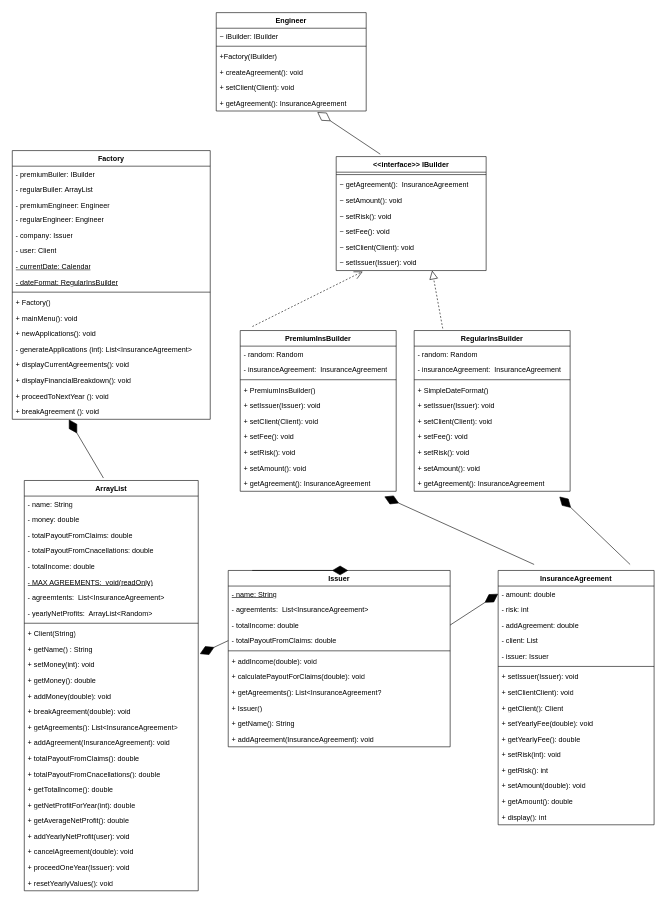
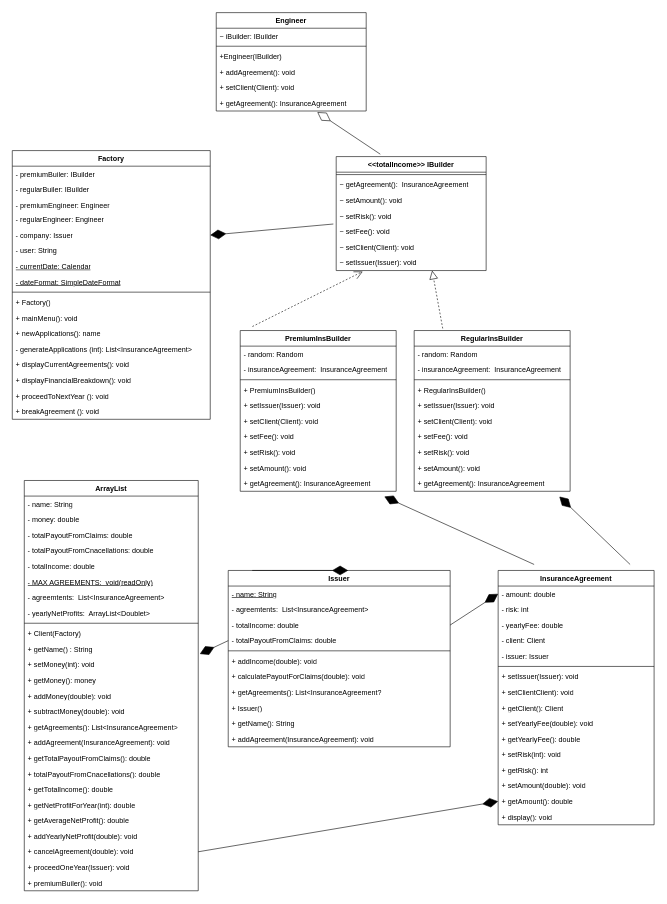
- <mxCell id="85" value="+Factory(IBuilder)" style="text;strokeColor=none;fillColor=none;align=left;verticalAlign=top;spacingLeft=4;spacingRight=4;overflow=hidden;rotatable=0;points=[[0,0.5],[1,0.5]];portConstraint=eastwest;whiteSpace=wrap;html=1;" vertex="1" parent="82"><mxGeometry y="60" width="250" height="26" as="geometry" /></mxCell>
+ <mxCell id="85" value="+Engineer(IBuilder)" style="text;strokeColor=none;fillColor=none;align=left;verticalAlign=top;spacingLeft=4;spacingRight=4;overflow=hidden;rotatable=0;points=[[0,0.5],[1,0.5]];portConstraint=eastwest;whiteSpace=wrap;html=1;" vertex="1" parent="82"><mxGeometry y="60" width="250" height="26" as="geometry" /></mxCell>
- <mxCell id="86" value="+ createAgreement(): void" style="text;strokeColor=none;fillColor=none;align=left;verticalAlign=top;spacingLeft=4;spacingRight=4;overflow=hidden;rotatable=0;points=[[0,0.5],[1,0.5]];portConstraint=eastwest;whiteSpace=wrap;html=1;" vertex="1" parent="82"><mxGeometry y="86" width="250" height="26" as="geometry" /></mxCell>
+ <mxCell id="86" value="+ addAgreement(): void" style="text;strokeColor=none;fillColor=none;align=left;verticalAlign=top;spacingLeft=4;spacingRight=4;overflow=hidden;rotatable=0;points=[[0,0.5],[1,0.5]];portConstraint=eastwest;whiteSpace=wrap;html=1;" vertex="1" parent="82"><mxGeometry y="86" width="250" height="26" as="geometry" /></mxCell>
- <mxCell id="47" value="&amp;lt;&amp;lt;interface&amp;gt;&amp;gt; IBuilder" style="swimlane;fontStyle=1;align=center;verticalAlign=top;childLayout=stackLayout;horizontal=1;startSize=26;horizontalStack=0;resizeParent=1;resizeParentMax=0;resizeLast=0;collapsible=1;marginBottom=0;whiteSpace=wrap;html=1;" vertex="1" parent="1"><mxGeometry x="560" y="260" width="250" height="190" as="geometry" /></mxCell>
+ <mxCell id="47" value="&amp;lt;&amp;lt;totalIncome&amp;gt;&amp;gt; IBuilder" style="swimlane;fontStyle=1;align=center;verticalAlign=top;childLayout=stackLayout;horizontal=1;startSize=26;horizontalStack=0;resizeParent=1;resizeParentMax=0;resizeLast=0;collapsible=1;marginBottom=0;whiteSpace=wrap;html=1;" vertex="1" parent="1"><mxGeometry x="560" y="260" width="250" height="190" as="geometry" /></mxCell>
- <mxCell id="4" value="- regularBuiler: ArrayList" style="text;strokeColor=none;fillColor=none;align=left;verticalAlign=top;spacingLeft=4;spacingRight=4;overflow=hidden;rotatable=0;points=[[0,0.5],[1,0.5]];portConstraint=eastwest;whiteSpace=wrap;html=1;" vertex="1" parent="2"><mxGeometry y="52" width="330" height="26" as="geometry" /></mxCell>
+ <mxCell id="4" value="- regularBuiler: IBuilder" style="text;strokeColor=none;fillColor=none;align=left;verticalAlign=top;spacingLeft=4;spacingRight=4;overflow=hidden;rotatable=0;points=[[0,0.5],[1,0.5]];portConstraint=eastwest;whiteSpace=wrap;html=1;" vertex="1" parent="2"><mxGeometry y="52" width="330" height="26" as="geometry" /></mxCell>
+ <mxCell id="56" value="" style="endArrow=diamondThin;endFill=1;endSize=24;html=1;rounded=0;entryX=1;entryY=0.5;entryDx=0;entryDy=0;exitX=-0.019;exitY=1.016;exitDx=0;exitDy=0;exitPerimeter=0;" edge="1" parent="1" source="51" target="7"><mxGeometry width="160" relative="1" as="geometry"><mxPoint x="430" y="530" as="sourcePoint" /><mxPoint x="590" y="530" as="targetPoint" /></mxGeometry></mxCell>
- <mxCell id="8" value="- user: Client" style="text;strokeColor=none;fillColor=none;align=left;verticalAlign=top;spacingLeft=4;spacingRight=4;overflow=hidden;rotatable=0;points=[[0,0.5],[1,0.5]];portConstraint=eastwest;whiteSpace=wrap;html=1;" vertex="1" parent="2"><mxGeometry y="154" width="330" height="26" as="geometry" /></mxCell>
+ <mxCell id="8" value="- user: String" style="text;strokeColor=none;fillColor=none;align=left;verticalAlign=top;spacingLeft=4;spacingRight=4;overflow=hidden;rotatable=0;points=[[0,0.5],[1,0.5]];portConstraint=eastwest;whiteSpace=wrap;html=1;" vertex="1" parent="2"><mxGeometry y="154" width="330" height="26" as="geometry" /></mxCell>
- <mxCell id="10" value="&lt;u&gt;- dateFormat: RegularInsBuilder&lt;/u&gt;" style="text;strokeColor=none;fillColor=none;align=left;verticalAlign=top;spacingLeft=4;spacingRight=4;overflow=hidden;rotatable=0;points=[[0,0.5],[1,0.5]];portConstraint=eastwest;whiteSpace=wrap;html=1;" vertex="1" parent="2"><mxGeometry y="206" width="330" height="26" as="geometry" /></mxCell>
+ <mxCell id="10" value="&lt;u&gt;- dateFormat: SimpleDateFormat&lt;/u&gt;" style="text;strokeColor=none;fillColor=none;align=left;verticalAlign=top;spacingLeft=4;spacingRight=4;overflow=hidden;rotatable=0;points=[[0,0.5],[1,0.5]];portConstraint=eastwest;whiteSpace=wrap;html=1;" vertex="1" parent="2"><mxGeometry y="206" width="330" height="26" as="geometry" /></mxCell>
- <mxCell id="14" value="+ newApplications(): void" style="text;strokeColor=none;fillColor=none;align=left;verticalAlign=top;spacingLeft=4;spacingRight=4;overflow=hidden;rotatable=0;points=[[0,0.5],[1,0.5]];portConstraint=eastwest;whiteSpace=wrap;html=1;" vertex="1" parent="2"><mxGeometry y="292" width="330" height="26" as="geometry" /></mxCell>
+ <mxCell id="14" value="+ newApplications(): name" style="text;strokeColor=none;fillColor=none;align=left;verticalAlign=top;spacingLeft=4;spacingRight=4;overflow=hidden;rotatable=0;points=[[0,0.5],[1,0.5]];portConstraint=eastwest;whiteSpace=wrap;html=1;" vertex="1" parent="2"><mxGeometry y="292" width="330" height="26" as="geometry" /></mxCell>
- <mxCell id="74" value="+ SimpleDateFormat()" style="text;strokeColor=none;fillColor=none;align=left;verticalAlign=top;spacingLeft=4;spacingRight=4;overflow=hidden;rotatable=0;points=[[0,0.5],[1,0.5]];portConstraint=eastwest;whiteSpace=wrap;html=1;" vertex="1" parent="70"><mxGeometry y="86" width="260" height="26" as="geometry" /></mxCell>
+ <mxCell id="74" value="+ RegularInsBuilder()" style="text;strokeColor=none;fillColor=none;align=left;verticalAlign=top;spacingLeft=4;spacingRight=4;overflow=hidden;rotatable=0;points=[[0,0.5],[1,0.5]];portConstraint=eastwest;whiteSpace=wrap;html=1;" vertex="1" parent="70"><mxGeometry y="86" width="260" height="26" as="geometry" /></mxCell>
- <mxCell id="55" value="" style="endArrow=diamondThin;endFill=1;endSize=24;html=1;rounded=0;entryX=0.286;entryY=1.01;entryDx=0;entryDy=0;entryPerimeter=0;exitX=0.455;exitY=-0.006;exitDx=0;exitDy=0;exitPerimeter=0;" edge="1" parent="1" source="20" target="19"><mxGeometry width="160" relative="1" as="geometry"><mxPoint x="100" y="760" as="sourcePoint" /><mxPoint x="260" y="760" as="targetPoint" /></mxGeometry></mxCell>
- <mxCell id="28" value="- yearlyNetProfits:&amp;nbsp; ArrayList&amp;lt;Random&amp;gt;" style="text;strokeColor=none;fillColor=none;align=left;verticalAlign=top;spacingLeft=4;spacingRight=4;overflow=hidden;rotatable=0;points=[[0,0.5],[1,0.5]];portConstraint=eastwest;whiteSpace=wrap;html=1;" vertex="1" parent="20"><mxGeometry y="208" width="290" height="26" as="geometry" /></mxCell>
+ <mxCell id="28" value="- yearlyNetProfits:&amp;nbsp; ArrayList&amp;lt;Doublet&amp;gt;" style="text;strokeColor=none;fillColor=none;align=left;verticalAlign=top;spacingLeft=4;spacingRight=4;overflow=hidden;rotatable=0;points=[[0,0.5],[1,0.5]];portConstraint=eastwest;whiteSpace=wrap;html=1;" vertex="1" parent="20"><mxGeometry y="208" width="290" height="26" as="geometry" /></mxCell>
- <mxCell id="105" value="- addAgreement: double" style="text;strokeColor=none;fillColor=none;align=left;verticalAlign=top;spacingLeft=4;spacingRight=4;overflow=hidden;rotatable=0;points=[[0,0.5],[1,0.5]];portConstraint=eastwest;whiteSpace=wrap;html=1;" vertex="1" parent="102"><mxGeometry y="78" width="260" height="26" as="geometry" /></mxCell>
+ <mxCell id="105" value="- yearlyFee: double" style="text;strokeColor=none;fillColor=none;align=left;verticalAlign=top;spacingLeft=4;spacingRight=4;overflow=hidden;rotatable=0;points=[[0,0.5],[1,0.5]];portConstraint=eastwest;whiteSpace=wrap;html=1;" vertex="1" parent="102"><mxGeometry y="78" width="260" height="26" as="geometry" /></mxCell>
- <mxCell id="30" value="+ Client(String)" style="text;strokeColor=none;fillColor=none;align=left;verticalAlign=top;spacingLeft=4;spacingRight=4;overflow=hidden;rotatable=0;points=[[0,0.5],[1,0.5]];portConstraint=eastwest;whiteSpace=wrap;html=1;" vertex="1" parent="20"><mxGeometry y="242" width="290" height="26" as="geometry" /></mxCell>
+ <mxCell id="30" value="+ Client(Factory)" style="text;strokeColor=none;fillColor=none;align=left;verticalAlign=top;spacingLeft=4;spacingRight=4;overflow=hidden;rotatable=0;points=[[0,0.5],[1,0.5]];portConstraint=eastwest;whiteSpace=wrap;html=1;" vertex="1" parent="20"><mxGeometry y="242" width="290" height="26" as="geometry" /></mxCell>
- <mxCell id="106" value="- client: List" style="text;strokeColor=none;fillColor=none;align=left;verticalAlign=top;spacingLeft=4;spacingRight=4;overflow=hidden;rotatable=0;points=[[0,0.5],[1,0.5]];portConstraint=eastwest;whiteSpace=wrap;html=1;" vertex="1" parent="102"><mxGeometry y="104" width="260" height="26" as="geometry" /></mxCell>
+ <mxCell id="106" value="- client: Client" style="text;strokeColor=none;fillColor=none;align=left;verticalAlign=top;spacingLeft=4;spacingRight=4;overflow=hidden;rotatable=0;points=[[0,0.5],[1,0.5]];portConstraint=eastwest;whiteSpace=wrap;html=1;" vertex="1" parent="102"><mxGeometry y="104" width="260" height="26" as="geometry" /></mxCell>
- <mxCell id="33" value="+ getMoney(): double" style="text;strokeColor=none;fillColor=none;align=left;verticalAlign=top;spacingLeft=4;spacingRight=4;overflow=hidden;rotatable=0;points=[[0,0.5],[1,0.5]];portConstraint=eastwest;whiteSpace=wrap;html=1;" vertex="1" parent="20"><mxGeometry y="320" width="290" height="26" as="geometry" /></mxCell>
+ <mxCell id="33" value="+ getMoney(): money" style="text;strokeColor=none;fillColor=none;align=left;verticalAlign=top;spacingLeft=4;spacingRight=4;overflow=hidden;rotatable=0;points=[[0,0.5],[1,0.5]];portConstraint=eastwest;whiteSpace=wrap;html=1;" vertex="1" parent="20"><mxGeometry y="320" width="290" height="26" as="geometry" /></mxCell>
- <mxCell id="35" value="+ breakAgreement(double): void" style="text;strokeColor=none;fillColor=none;align=left;verticalAlign=top;spacingLeft=4;spacingRight=4;overflow=hidden;rotatable=0;points=[[0,0.5],[1,0.5]];portConstraint=eastwest;whiteSpace=wrap;html=1;" vertex="1" parent="20"><mxGeometry y="372" width="290" height="26" as="geometry" /></mxCell>
+ <mxCell id="35" value="+ subtractMoney(double): void" style="text;strokeColor=none;fillColor=none;align=left;verticalAlign=top;spacingLeft=4;spacingRight=4;overflow=hidden;rotatable=0;points=[[0,0.5],[1,0.5]];portConstraint=eastwest;whiteSpace=wrap;html=1;" vertex="1" parent="20"><mxGeometry y="372" width="290" height="26" as="geometry" /></mxCell>
- <mxCell id="38" value="+ totalPayoutFromClaims(): double" style="text;strokeColor=none;fillColor=none;align=left;verticalAlign=top;spacingLeft=4;spacingRight=4;overflow=hidden;rotatable=0;points=[[0,0.5],[1,0.5]];portConstraint=eastwest;whiteSpace=wrap;html=1;" vertex="1" parent="20"><mxGeometry y="450" width="290" height="26" as="geometry" /></mxCell>
+ <mxCell id="38" value="+ getTotalPayoutFromClaims(): double" style="text;strokeColor=none;fillColor=none;align=left;verticalAlign=top;spacingLeft=4;spacingRight=4;overflow=hidden;rotatable=0;points=[[0,0.5],[1,0.5]];portConstraint=eastwest;whiteSpace=wrap;html=1;" vertex="1" parent="20"><mxGeometry y="450" width="290" height="26" as="geometry" /></mxCell>
- <mxCell id="118" value="+ display(): int" style="text;strokeColor=none;fillColor=none;align=left;verticalAlign=top;spacingLeft=4;spacingRight=4;overflow=hidden;rotatable=0;points=[[0,0.5],[1,0.5]];portConstraint=eastwest;whiteSpace=wrap;html=1;" vertex="1" parent="102"><mxGeometry y="398" width="260" height="26" as="geometry" /></mxCell>
+ <mxCell id="118" value="+ display(): void" style="text;strokeColor=none;fillColor=none;align=left;verticalAlign=top;spacingLeft=4;spacingRight=4;overflow=hidden;rotatable=0;points=[[0,0.5],[1,0.5]];portConstraint=eastwest;whiteSpace=wrap;html=1;" vertex="1" parent="102"><mxGeometry y="398" width="260" height="26" as="geometry" /></mxCell>
+ <mxCell id="120" value="" style="endArrow=diamondThin;endFill=1;endSize=24;html=1;rounded=0;exitX=1;exitY=0.5;exitDx=0;exitDy=0;entryX=0;entryY=0.5;entryDx=0;entryDy=0;" edge="1" parent="1" source="44" target="117"><mxGeometry width="160" relative="1" as="geometry"><mxPoint x="430" y="1420" as="sourcePoint" /><mxPoint x="590" y="1420" as="targetPoint" /></mxGeometry></mxCell>
- <mxCell id="43" value="+ addYearlyNetProfit(user): void" style="text;strokeColor=none;fillColor=none;align=left;verticalAlign=top;spacingLeft=4;spacingRight=4;overflow=hidden;rotatable=0;points=[[0,0.5],[1,0.5]];portConstraint=eastwest;whiteSpace=wrap;html=1;" vertex="1" parent="20"><mxGeometry y="580" width="290" height="26" as="geometry" /></mxCell>
+ <mxCell id="43" value="+ addYearlyNetProfit(double): void" style="text;strokeColor=none;fillColor=none;align=left;verticalAlign=top;spacingLeft=4;spacingRight=4;overflow=hidden;rotatable=0;points=[[0,0.5],[1,0.5]];portConstraint=eastwest;whiteSpace=wrap;html=1;" vertex="1" parent="20"><mxGeometry y="580" width="290" height="26" as="geometry" /></mxCell>
- <mxCell id="46" value="+ resetYearlyValues(): void" style="text;strokeColor=none;fillColor=none;align=left;verticalAlign=top;spacingLeft=4;spacingRight=4;overflow=hidden;rotatable=0;points=[[0,0.5],[1,0.5]];portConstraint=eastwest;whiteSpace=wrap;html=1;" vertex="1" parent="20"><mxGeometry y="658" width="290" height="26" as="geometry" /></mxCell>
+ <mxCell id="46" value="+ premiumBuiler(): void" style="text;strokeColor=none;fillColor=none;align=left;verticalAlign=top;spacingLeft=4;spacingRight=4;overflow=hidden;rotatable=0;points=[[0,0.5],[1,0.5]];portConstraint=eastwest;whiteSpace=wrap;html=1;" vertex="1" parent="20"><mxGeometry y="658" width="290" height="26" as="geometry" /></mxCell>
